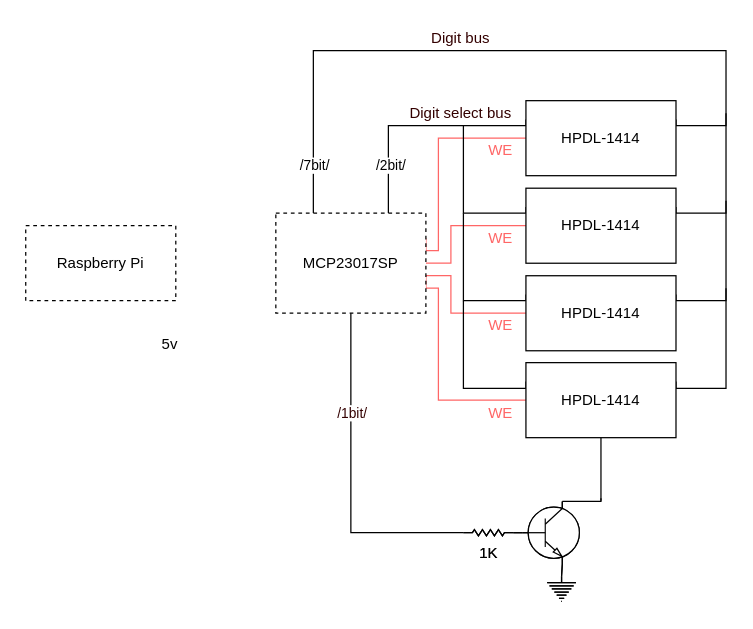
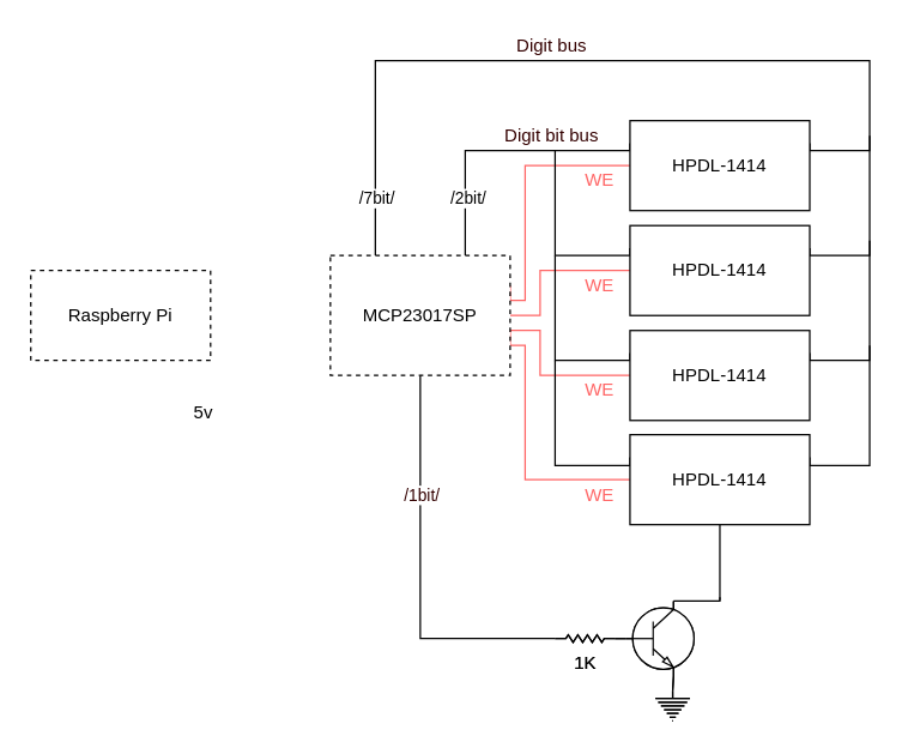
- <mxCell id="41" value="Digit select bus" style="text;html=1;strokeColor=none;fillColor=none;align=center;verticalAlign=middle;whiteSpace=wrap;rounded=0;fontColor=#330000;" vertex="1" parent="1"><mxGeometry x="316" y="80" width="104" height="20" as="geometry" /></mxCell>
+ <mxCell id="41" value="Digit bit bus" style="text;html=1;strokeColor=none;fillColor=none;align=center;verticalAlign=middle;whiteSpace=wrap;rounded=0;fontColor=#330000;" vertex="1" parent="1"><mxGeometry x="316" y="80" width="104" height="20" as="geometry" /></mxCell>
